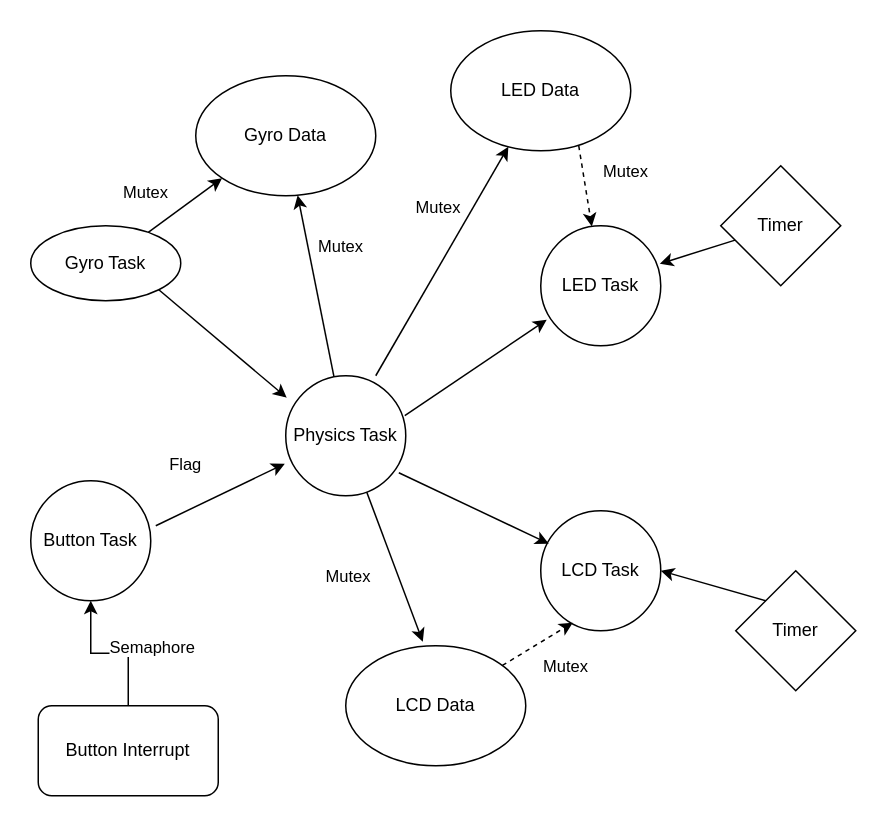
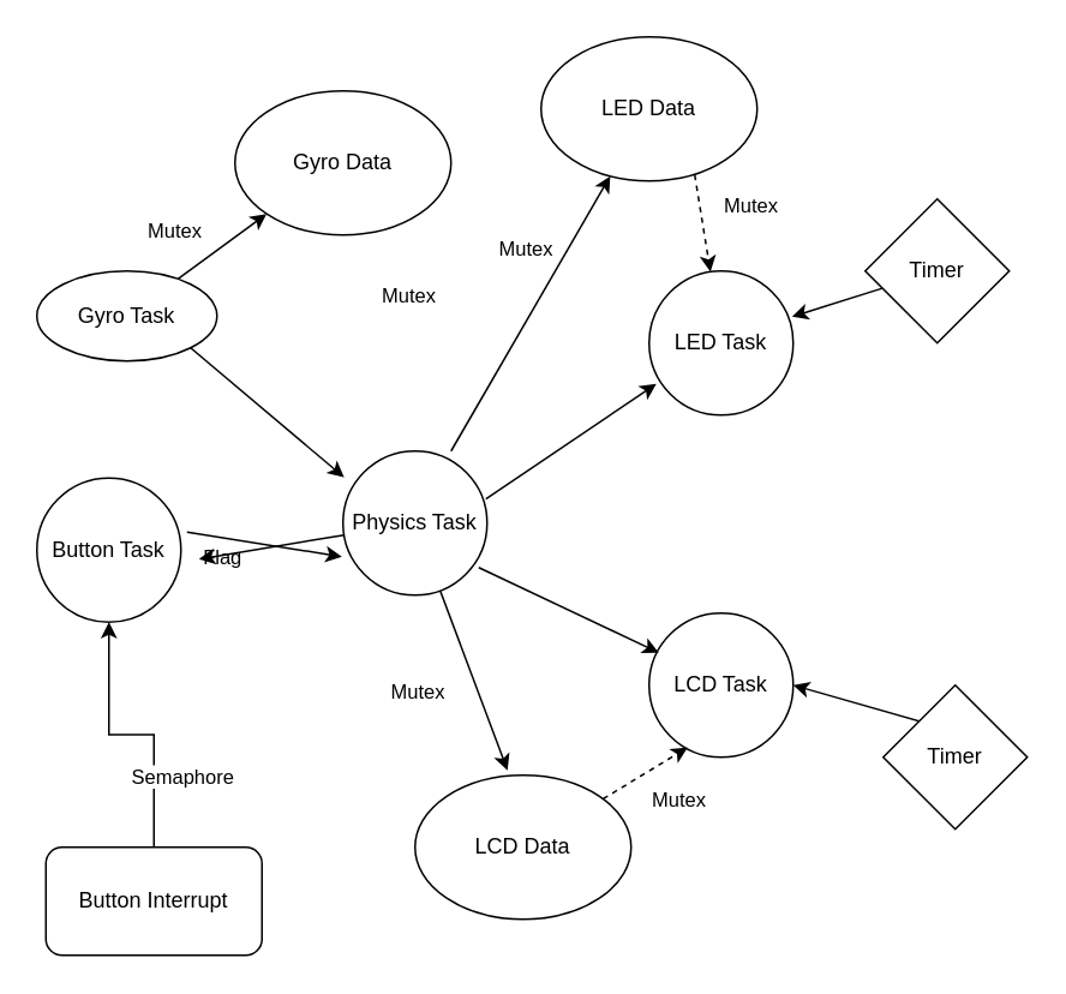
- <mxCell id="17" value="" style="endArrow=classic;html=1;rounded=0;" edge="1" parent="1" source="3" target="15"><mxGeometry width="50" height="50" relative="1" as="geometry"><mxPoint x="200" y="220" as="sourcePoint" /><mxPoint x="250" y="170" as="targetPoint" /></mxGeometry></mxCell>
+ <mxCell id="17" value="" style="endArrow=classic;html=1;rounded=0;" edge="1" parent="1" source="3" target="14"><mxGeometry width="50" height="50" relative="1" as="geometry"><mxPoint x="200" y="220" as="sourcePoint" /><mxPoint x="250" y="170" as="targetPoint" /></mxGeometry></mxCell>
- <mxCell id="5" value="Button Task" style="ellipse;whiteSpace=wrap;html=1;aspect=fixed;" vertex="1" parent="1"><mxGeometry x="20" y="320" width="80" height="80" as="geometry" /></mxCell>
+ <mxCell id="5" value="Button Task" style="ellipse;whiteSpace=wrap;html=1;aspect=fixed;" vertex="1" parent="1"><mxGeometry x="20" y="265" width="80" height="80" as="geometry" /></mxCell>
